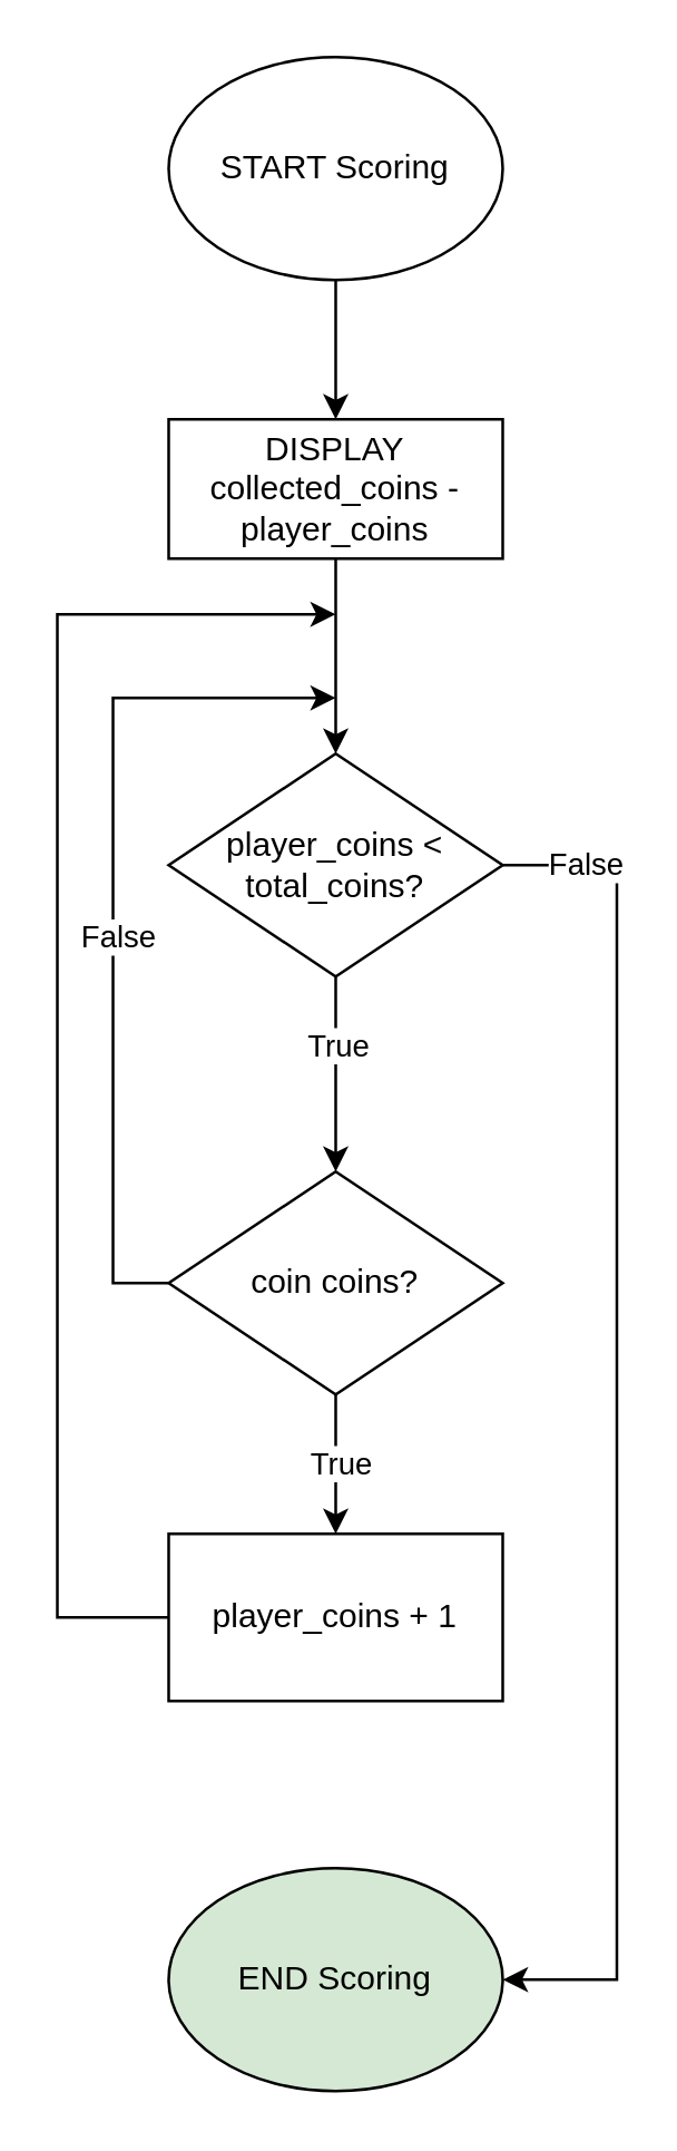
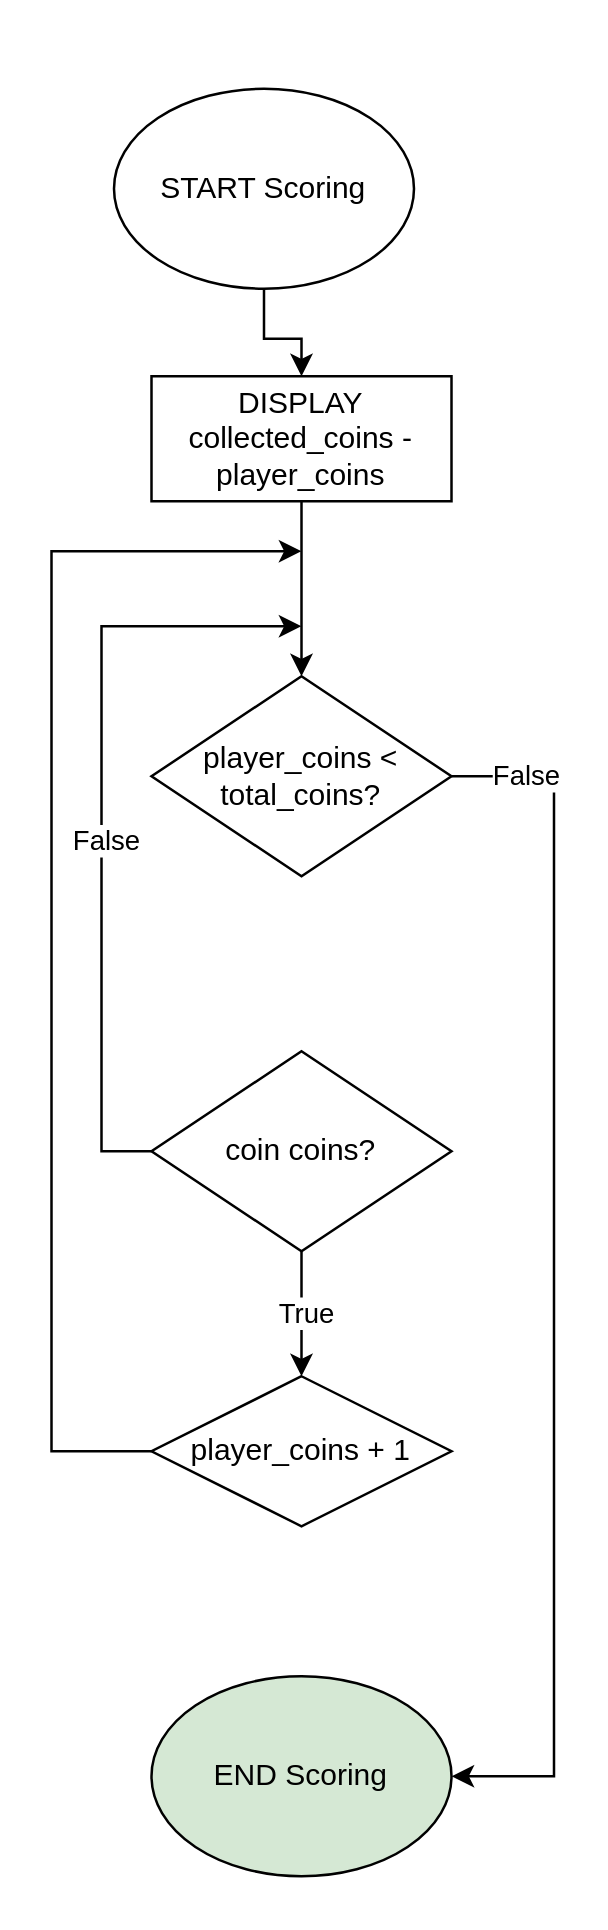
- <mxCell id="3" value="START Scoring" style="ellipse;whiteSpace=wrap;html=1;" parent="1" vertex="1"><mxGeometry x="60" y="20" width="120" height="80" as="geometry" /></mxCell>
+ <mxCell id="3" value="START Scoring" style="ellipse;whiteSpace=wrap;html=1;" parent="1" vertex="1"><mxGeometry x="45" y="35" width="120" height="80" as="geometry" /></mxCell>
- <mxCell id="6" style="edgeStyle=orthogonalEdgeStyle;rounded=0;orthogonalLoop=1;jettySize=auto;html=1;exitX=0.5;exitY=1;exitDx=0;exitDy=0;entryX=0.5;entryY=0;entryDx=0;entryDy=0;" parent="1" source="10" target="15" edge="1"><mxGeometry relative="1" as="geometry"><mxPoint x="120" y="420" as="targetPoint" /></mxGeometry></mxCell>
- <mxCell id="7" value="True" style="edgeLabel;html=1;align=center;verticalAlign=middle;resizable=0;points=[];" parent="6" vertex="1" connectable="0"><mxGeometry x="-0.314" relative="1" as="geometry"><mxPoint as="offset" /></mxGeometry></mxCell>
- <mxCell id="17" value="player_coins + 1" style="rounded=0;whiteSpace=wrap;html=1;" parent="1" vertex="1"><mxGeometry x="60" y="550" width="120" height="60" as="geometry" /></mxCell>
+ <mxCell id="17" value="player_coins + 1" style="rhombus;whiteSpace=wrap;html=1;" parent="1" vertex="1"><mxGeometry x="60" y="550" width="120" height="60" as="geometry" /></mxCell>
